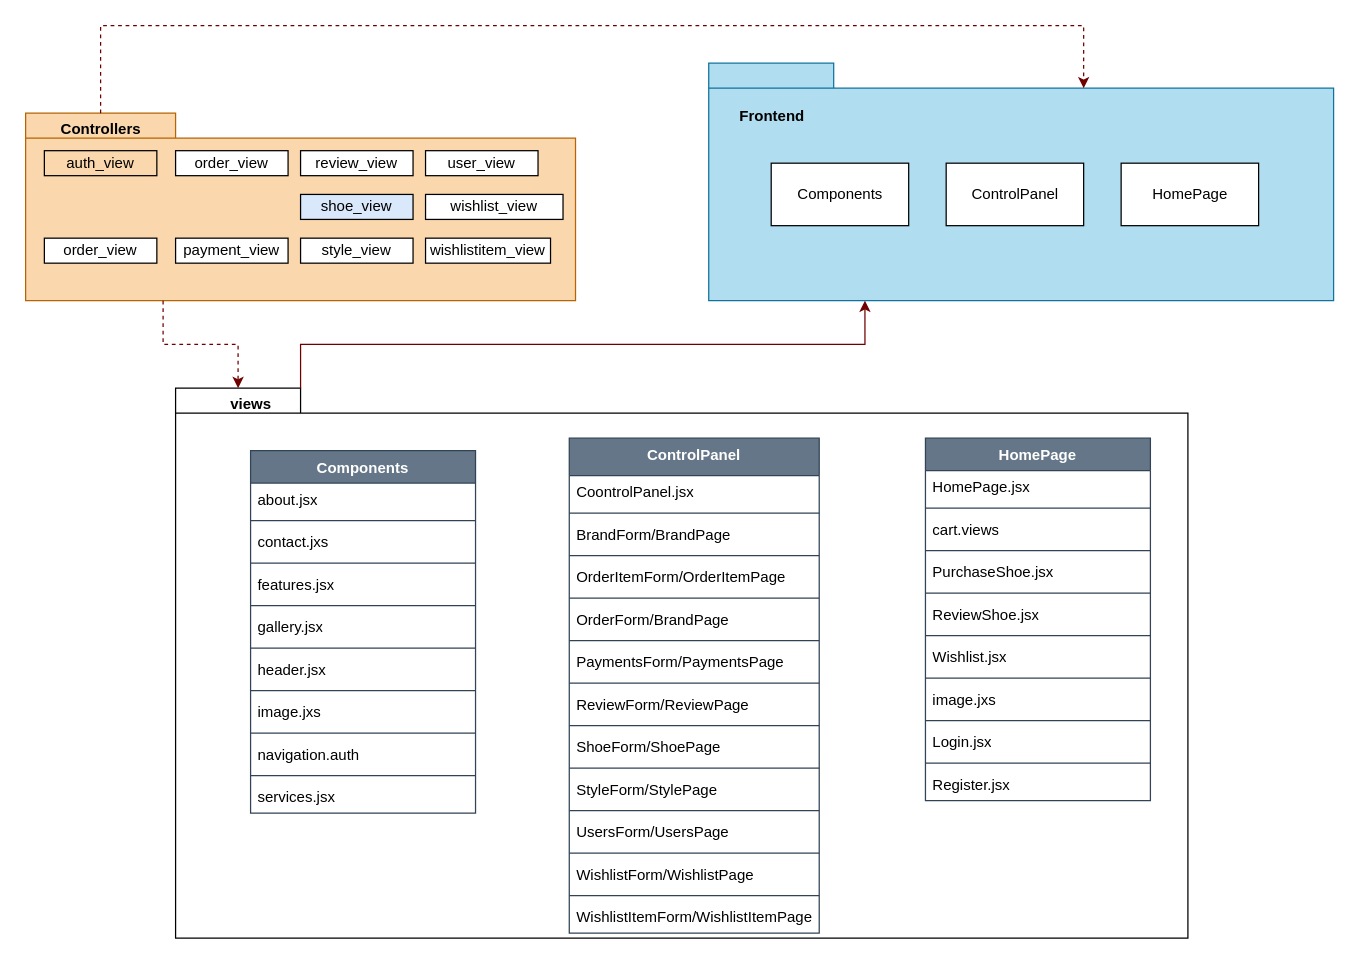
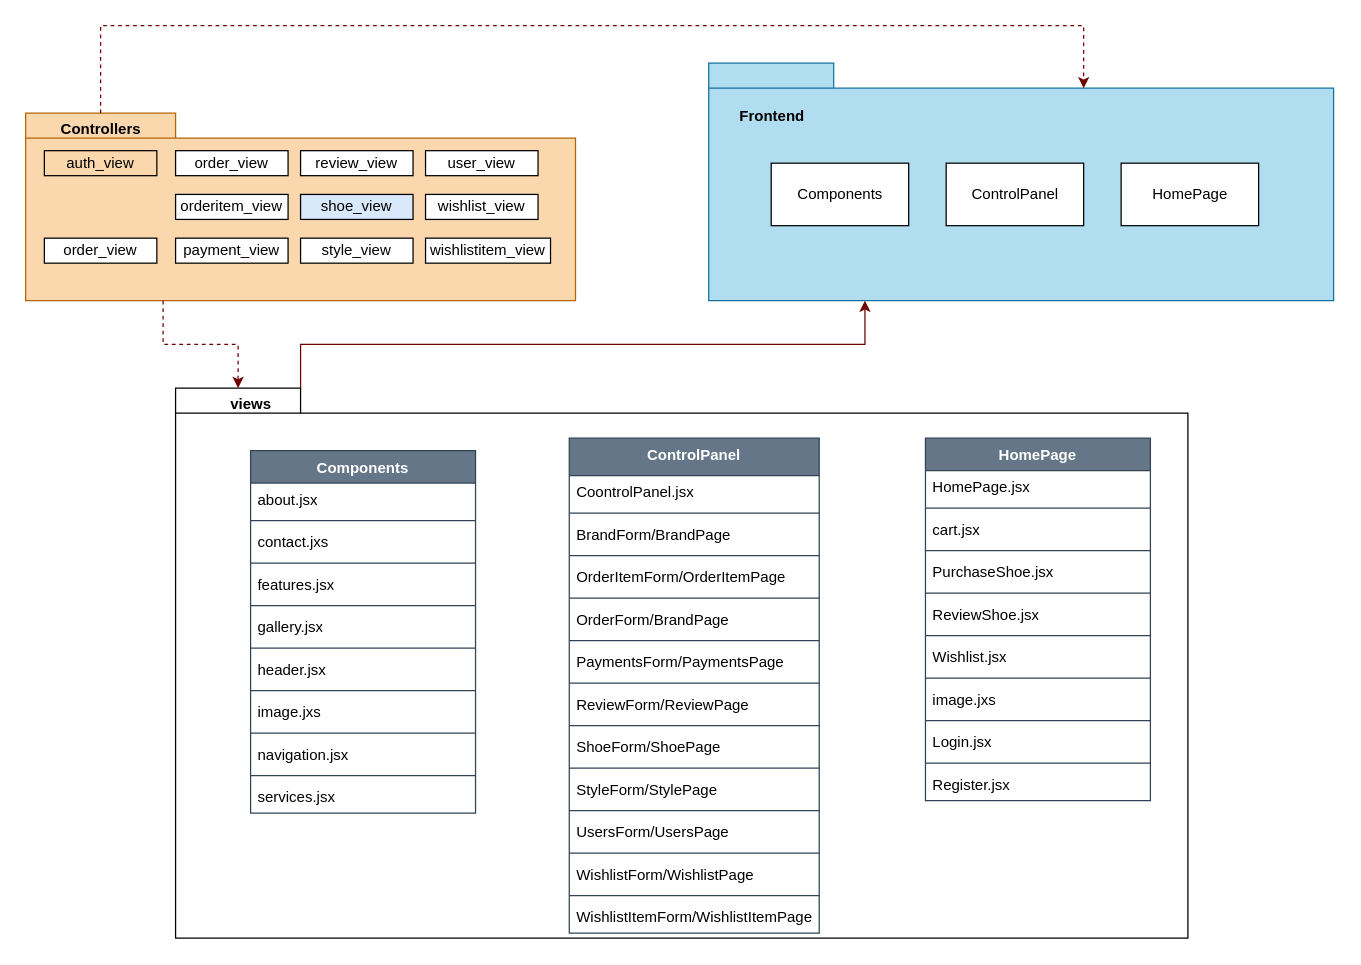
+ <mxCell id="6" value="orderitem_view" style="html=1;whiteSpace=wrap;" vertex="1" parent="1"><mxGeometry x="140" y="155" width="90" height="20" as="geometry" /></mxCell>
- <mxCell id="15" value="wishlist_view" style="html=1;whiteSpace=wrap;" vertex="1" parent="1"><mxGeometry x="340" y="155" width="110" height="20" as="geometry" /></mxCell>
+ <mxCell id="15" value="wishlist_view" style="html=1;whiteSpace=wrap;" vertex="1" parent="1"><mxGeometry x="340" y="155" width="90" height="20" as="geometry" /></mxCell>
- <mxCell id="41" value="cart.views" style="text;strokeColor=none;fillColor=none;align=left;verticalAlign=top;spacingLeft=4;spacingRight=4;overflow=hidden;rotatable=0;points=[[0,0.5],[1,0.5]];portConstraint=eastwest;whiteSpace=wrap;html=1;" vertex="1" parent="38"><mxGeometry y="60" width="180" height="26" as="geometry" /></mxCell>
+ <mxCell id="41" value="cart.jsx" style="text;strokeColor=none;fillColor=none;align=left;verticalAlign=top;spacingLeft=4;spacingRight=4;overflow=hidden;rotatable=0;points=[[0,0.5],[1,0.5]];portConstraint=eastwest;whiteSpace=wrap;html=1;" vertex="1" parent="38"><mxGeometry y="60" width="180" height="26" as="geometry" /></mxCell>
- <mxCell id="35" value="navigation.auth" style="text;strokeColor=none;fillColor=none;align=left;verticalAlign=top;spacingLeft=4;spacingRight=4;overflow=hidden;rotatable=0;points=[[0,0.5],[1,0.5]];portConstraint=eastwest;whiteSpace=wrap;html=1;" vertex="1" parent="22"><mxGeometry y="230" width="180" height="26" as="geometry" /></mxCell>
+ <mxCell id="35" value="navigation.jsx" style="text;strokeColor=none;fillColor=none;align=left;verticalAlign=top;spacingLeft=4;spacingRight=4;overflow=hidden;rotatable=0;points=[[0,0.5],[1,0.5]];portConstraint=eastwest;whiteSpace=wrap;html=1;" vertex="1" parent="22"><mxGeometry y="230" width="180" height="26" as="geometry" /></mxCell>
